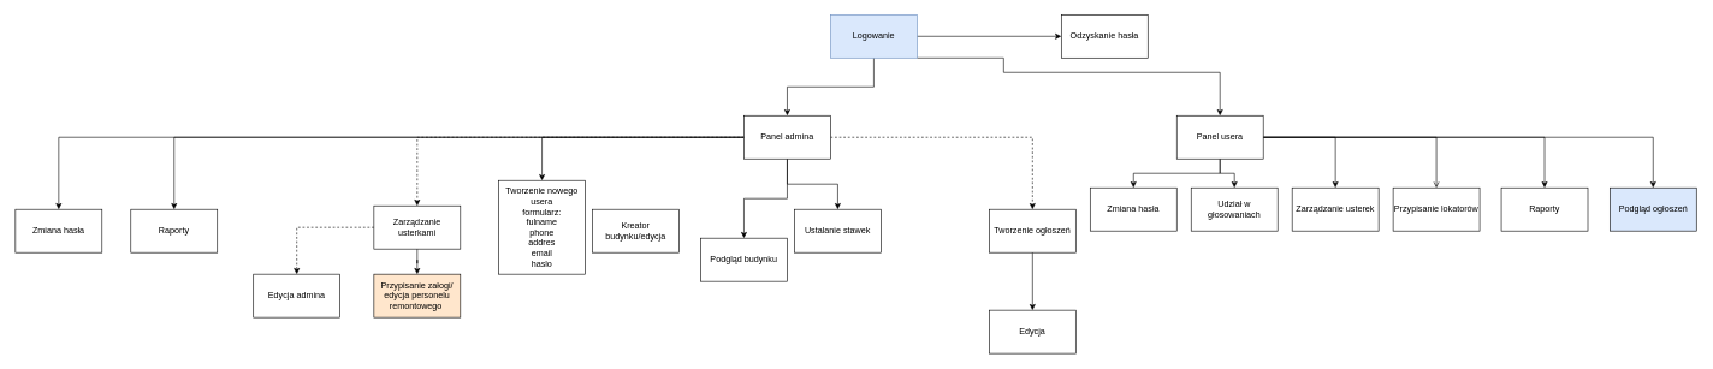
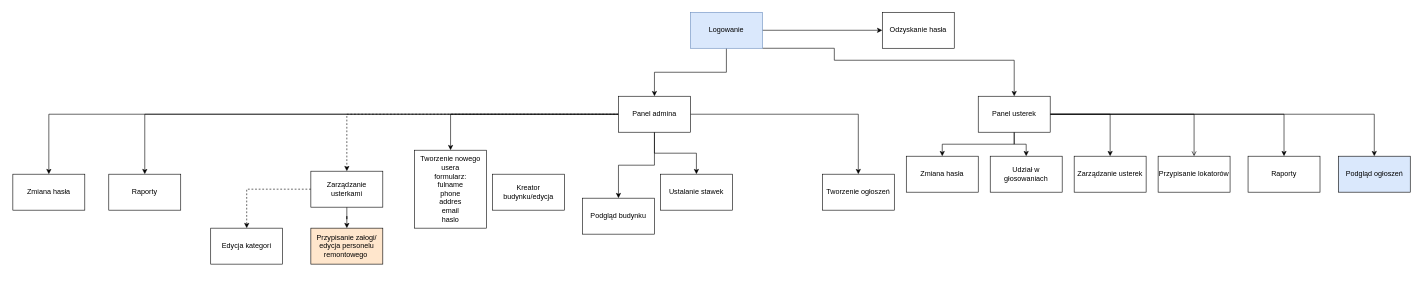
- <mxCell id="10" style="edgeStyle=orthogonalEdgeStyle;rounded=0;orthogonalLoop=1;jettySize=auto;html=1;dashed=1;" edge="1" parent="1" source="14" target="27"><mxGeometry relative="1" as="geometry" /></mxCell>
+ <mxCell id="10" style="edgeStyle=orthogonalEdgeStyle;rounded=0;orthogonalLoop=1;jettySize=auto;html=1;" edge="1" parent="1" source="14" target="27"><mxGeometry relative="1" as="geometry" /></mxCell>
- <mxCell id="21" value="Panel usera" style="rounded=0;whiteSpace=wrap;html=1;" vertex="1" parent="1"><mxGeometry x="1630" y="160" width="120" height="60" as="geometry" /></mxCell>
+ <mxCell id="21" value="Panel usterek" style="rounded=0;whiteSpace=wrap;html=1;" vertex="1" parent="1"><mxGeometry x="1630" y="160" width="120" height="60" as="geometry" /></mxCell>
- <mxCell id="33" value="Edycja admina" style="rounded=0;whiteSpace=wrap;html=1;" vertex="1" parent="1"><mxGeometry x="350" y="380" width="120" height="60" as="geometry" /></mxCell>
+ <mxCell id="33" value="Edycja kategori" style="rounded=0;whiteSpace=wrap;html=1;" vertex="1" parent="1"><mxGeometry x="350" y="380" width="120" height="60" as="geometry" /></mxCell>
- <mxCell id="26" value="" style="edgeStyle=orthogonalEdgeStyle;rounded=0;orthogonalLoop=1;jettySize=auto;html=1;" edge="1" parent="1" source="27" target="32"><mxGeometry relative="1" as="geometry" /></mxCell>
- <mxCell id="32" value="Edycja" style="rounded=0;whiteSpace=wrap;html=1;" vertex="1" parent="1"><mxGeometry x="1370" y="430" width="120" height="60" as="geometry" /></mxCell>
